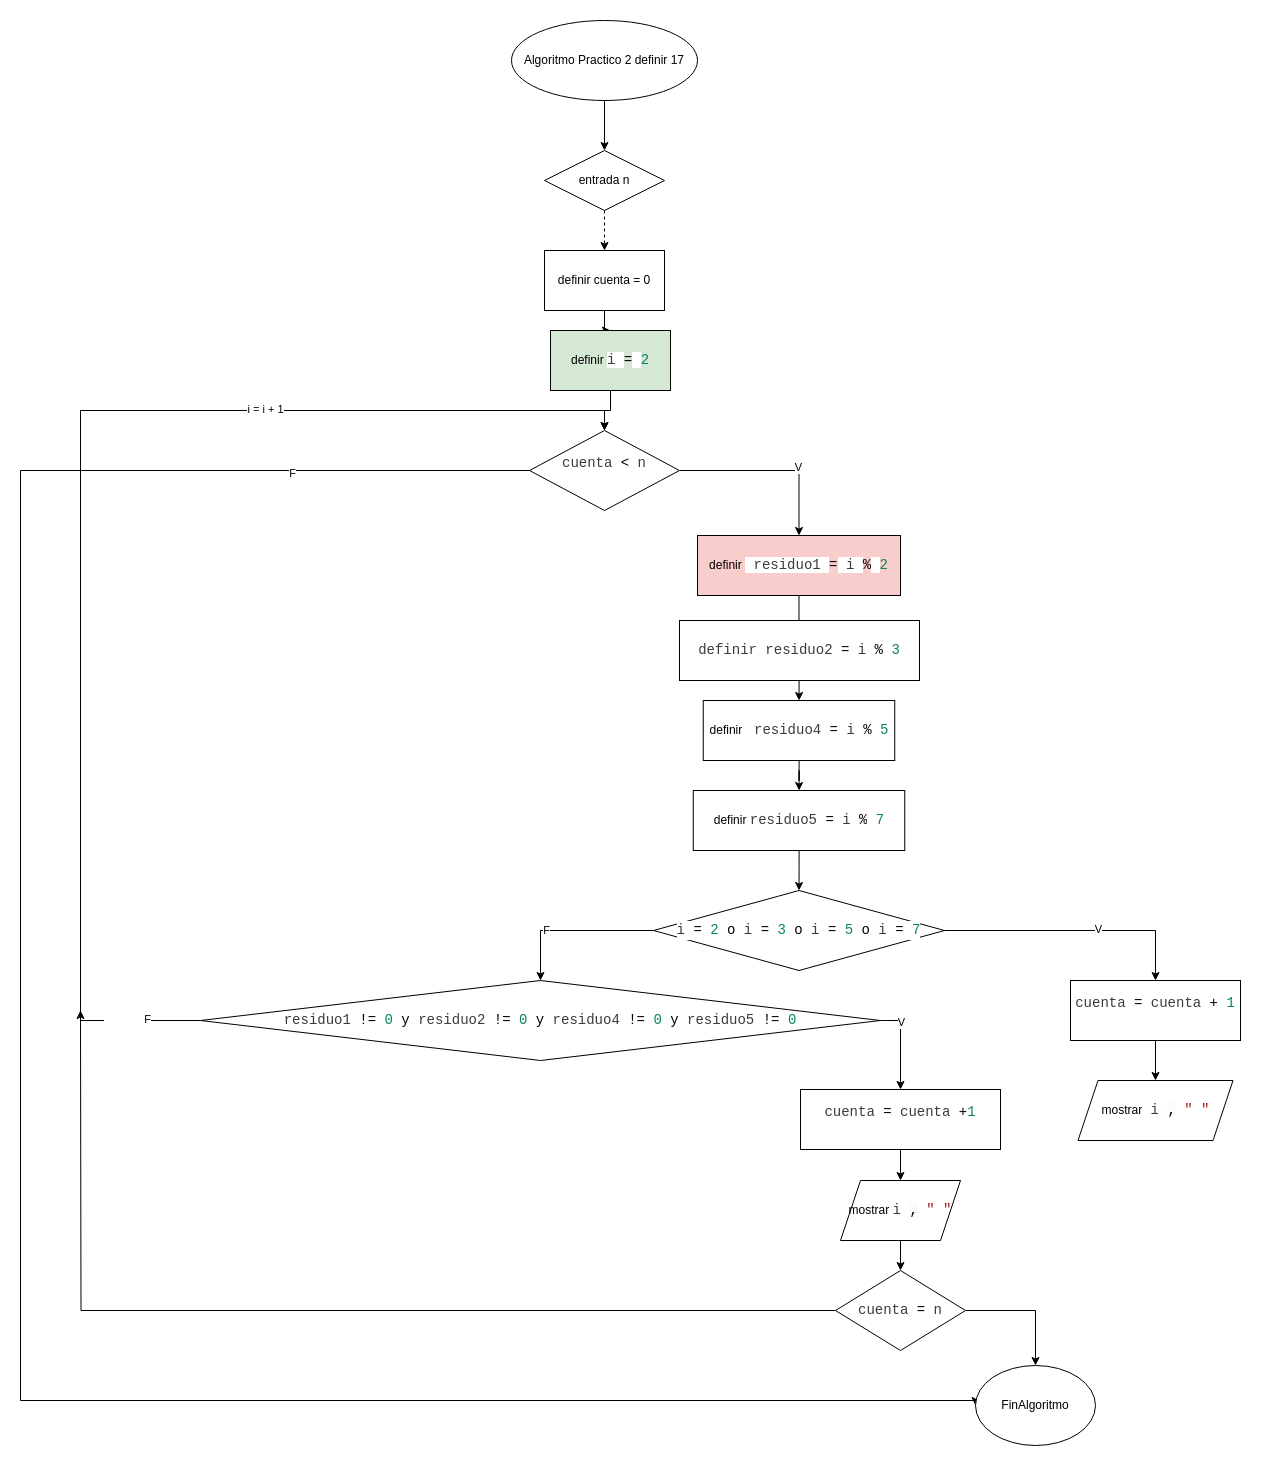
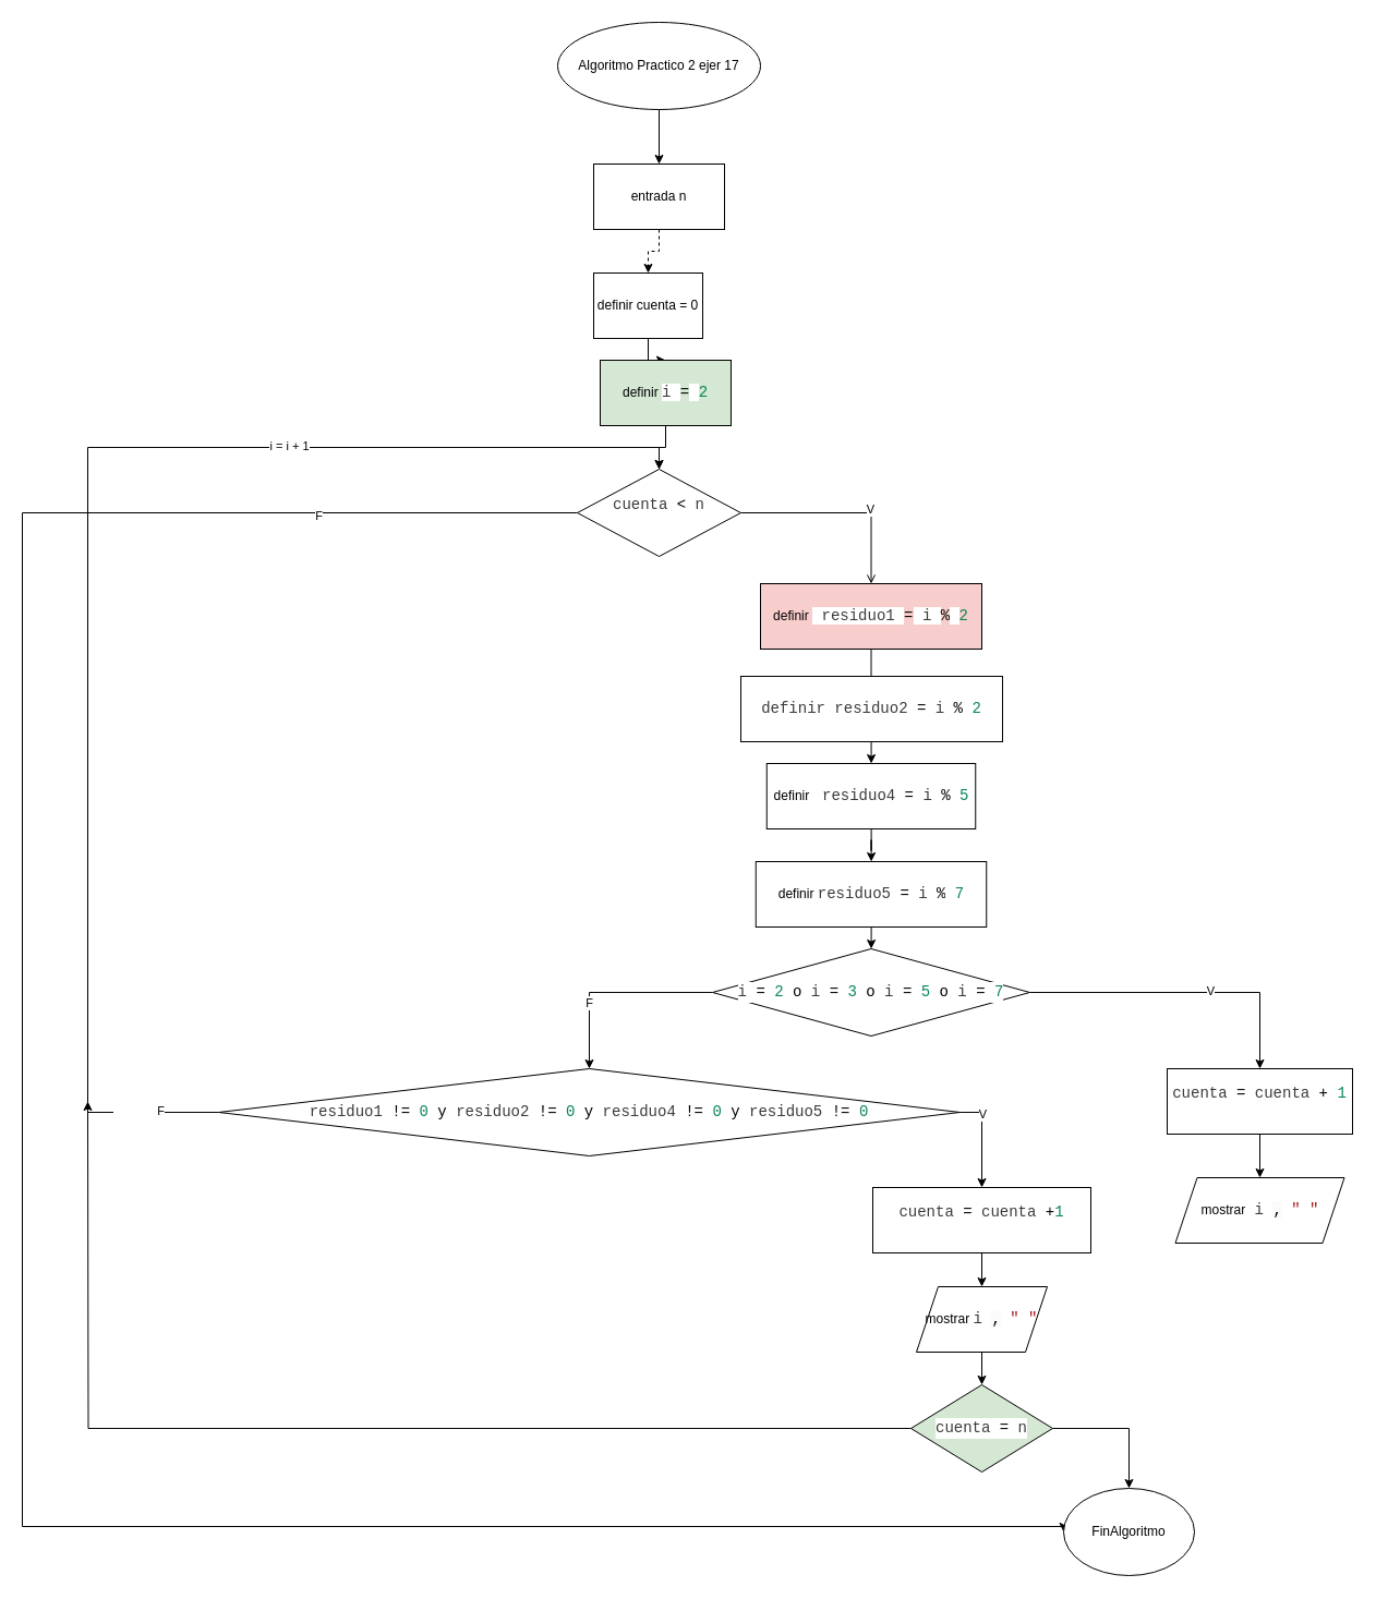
- <mxCell id="3" value="Algoritmo Practico 2 definir 17" style="ellipse;whiteSpace=wrap;html=1;" vertex="1" parent="1"><mxGeometry x="511" y="20" width="186" height="80" as="geometry" /></mxCell>
+ <mxCell id="3" value="Algoritmo Practico 2 ejer 17" style="ellipse;whiteSpace=wrap;html=1;" vertex="1" parent="1"><mxGeometry x="511" y="20" width="186" height="80" as="geometry" /></mxCell>
- <mxCell id="5" value="entrada n" style="rhombus;whiteSpace=wrap;html=1;" vertex="1" parent="1"><mxGeometry x="544" y="150" width="120" height="60" as="geometry" /></mxCell>
+ <mxCell id="5" value="entrada n" style="rounded=0;whiteSpace=wrap;html=1;" vertex="1" parent="1"><mxGeometry x="544" y="150" width="120" height="60" as="geometry" /></mxCell>
- <mxCell id="7" value="definir cuenta = 0" style="rounded=0;whiteSpace=wrap;html=1;" vertex="1" parent="1"><mxGeometry x="544" y="250" width="120" height="60" as="geometry" /></mxCell>
+ <mxCell id="7" value="definir cuenta = 0" style="rounded=0;whiteSpace=wrap;html=1;" vertex="1" parent="1"><mxGeometry x="544" y="250" width="100" height="60" as="geometry" /></mxCell>
- <mxCell id="10" style="edgeStyle=orthogonalEdgeStyle;rounded=0;orthogonalLoop=1;jettySize=auto;html=1;exitX=1;exitY=0.5;exitDx=0;exitDy=0;" edge="1" parent="1" source="14" target="16"><mxGeometry relative="1" as="geometry" /></mxCell>
+ <mxCell id="10" style="edgeStyle=orthogonalEdgeStyle;rounded=0;orthogonalLoop=1;jettySize=auto;html=1;exitX=1;exitY=0.5;exitDx=0;exitDy=0;endArrow=open;" edge="1" parent="1" source="14" target="16"><mxGeometry relative="1" as="geometry" /></mxCell>
- <mxCell id="17" value="&lt;br&gt;&lt;div style=&quot;color: #3b3b3b;background-color: #ffffff;font-family: Consolas, 'Courier New', monospace;font-weight: normal;font-size: 14px;line-height: 19px;white-space: pre;&quot;&gt;&lt;div&gt;&lt;span style=&quot;color: #3b3b3b;&quot;&gt;definir&amp;nbsp;residuo2 &lt;/span&gt;&lt;span style=&quot;color: #000000;&quot;&gt;=&lt;/span&gt;&lt;span style=&quot;color: #3b3b3b;&quot;&gt; i &lt;/span&gt;&lt;span style=&quot;color: #000000;&quot;&gt;%&lt;/span&gt;&lt;span style=&quot;color: #3b3b3b;&quot;&gt; &lt;/span&gt;&lt;span style=&quot;color: #098658;&quot;&gt;3&lt;/span&gt;&lt;/div&gt;&lt;/div&gt;&lt;div&gt;&lt;br/&gt;&lt;/div&gt;" style="rounded=0;whiteSpace=wrap;html=1;" vertex="1" parent="1"><mxGeometry x="679" y="620" width="240" height="60" as="geometry" /></mxCell>
+ <mxCell id="17" value="&lt;br&gt;&lt;div style=&quot;color: #3b3b3b;background-color: #ffffff;font-family: Consolas, 'Courier New', monospace;font-weight: normal;font-size: 14px;line-height: 19px;white-space: pre;&quot;&gt;&lt;div&gt;&lt;span style=&quot;color: #3b3b3b;&quot;&gt;definir&amp;nbsp;residuo2 &lt;/span&gt;&lt;span style=&quot;color: #000000;&quot;&gt;=&lt;/span&gt;&lt;span style=&quot;color: #3b3b3b;&quot;&gt; i &lt;/span&gt;&lt;span style=&quot;color: #000000;&quot;&gt;%&lt;/span&gt;&lt;span style=&quot;color: #3b3b3b;&quot;&gt; &lt;/span&gt;&lt;span style=&quot;color: #098658;&quot;&gt;2&lt;/span&gt;&lt;/div&gt;&lt;/div&gt;&lt;div&gt;&lt;br/&gt;&lt;/div&gt;" style="rounded=0;whiteSpace=wrap;html=1;" vertex="1" parent="1"><mxGeometry x="679" y="620" width="240" height="60" as="geometry" /></mxCell>
- <mxCell id="26" value="&lt;br&gt;&lt;div style=&quot;background-color: rgb(255, 255, 255); font-family: Consolas, &amp;quot;Courier New&amp;quot;, monospace; font-weight: normal; font-size: 14px; line-height: 19px; white-space: pre;&quot;&gt;&lt;div style=&quot;&quot;&gt;&lt;span style=&quot;color: rgb(59, 59, 59);&quot;&gt;i &lt;/span&gt;&lt;span style=&quot;color: rgb(0, 0, 0);&quot;&gt;=&lt;/span&gt;&lt;span style=&quot;color: rgb(59, 59, 59);&quot;&gt; &lt;/span&gt;&lt;span style=&quot;color: rgb(9, 134, 88);&quot;&gt;2&lt;/span&gt;&lt;span style=&quot;color: rgb(59, 59, 59);&quot;&gt; &lt;/span&gt;o&lt;span style=&quot;color: rgb(59, 59, 59);&quot;&gt; i &lt;/span&gt;&lt;span style=&quot;color: rgb(0, 0, 0);&quot;&gt;=&lt;/span&gt;&lt;span style=&quot;color: rgb(59, 59, 59);&quot;&gt; &lt;/span&gt;&lt;span style=&quot;color: rgb(9, 134, 88);&quot;&gt;3&lt;/span&gt;&lt;span style=&quot;color: rgb(59, 59, 59);&quot;&gt; &lt;/span&gt;o&lt;span style=&quot;color: rgb(59, 59, 59);&quot;&gt; i &lt;/span&gt;&lt;span style=&quot;color: rgb(0, 0, 0);&quot;&gt;=&lt;/span&gt;&lt;span style=&quot;color: rgb(59, 59, 59);&quot;&gt; &lt;/span&gt;&lt;span style=&quot;color: rgb(9, 134, 88);&quot;&gt;5&lt;/span&gt;&lt;span style=&quot;color: rgb(59, 59, 59);&quot;&gt; &lt;/span&gt;o&lt;span style=&quot;color: rgb(59, 59, 59);&quot;&gt; i &lt;/span&gt;&lt;span style=&quot;color: rgb(0, 0, 0);&quot;&gt;=&lt;/span&gt;&lt;span style=&quot;color: rgb(59, 59, 59);&quot;&gt; &lt;/span&gt;&lt;span style=&quot;color: rgb(9, 134, 88);&quot;&gt;7&lt;/span&gt;&lt;/div&gt;&lt;/div&gt;&lt;div&gt;&lt;br/&gt;&lt;/div&gt;" style="rhombus;whiteSpace=wrap;html=1;" vertex="1" parent="1"><mxGeometry x="653" y="890" width="291" height="80" as="geometry" /></mxCell>
+ <mxCell id="26" value="&lt;br&gt;&lt;div style=&quot;background-color: rgb(255, 255, 255); font-family: Consolas, &amp;quot;Courier New&amp;quot;, monospace; font-weight: normal; font-size: 14px; line-height: 19px; white-space: pre;&quot;&gt;&lt;div style=&quot;&quot;&gt;&lt;span style=&quot;color: rgb(59, 59, 59);&quot;&gt;i &lt;/span&gt;&lt;span style=&quot;color: rgb(0, 0, 0);&quot;&gt;=&lt;/span&gt;&lt;span style=&quot;color: rgb(59, 59, 59);&quot;&gt; &lt;/span&gt;&lt;span style=&quot;color: rgb(9, 134, 88);&quot;&gt;2&lt;/span&gt;&lt;span style=&quot;color: rgb(59, 59, 59);&quot;&gt; &lt;/span&gt;o&lt;span style=&quot;color: rgb(59, 59, 59);&quot;&gt; i &lt;/span&gt;&lt;span style=&quot;color: rgb(0, 0, 0);&quot;&gt;=&lt;/span&gt;&lt;span style=&quot;color: rgb(59, 59, 59);&quot;&gt; &lt;/span&gt;&lt;span style=&quot;color: rgb(9, 134, 88);&quot;&gt;3&lt;/span&gt;&lt;span style=&quot;color: rgb(59, 59, 59);&quot;&gt; &lt;/span&gt;o&lt;span style=&quot;color: rgb(59, 59, 59);&quot;&gt; i &lt;/span&gt;&lt;span style=&quot;color: rgb(0, 0, 0);&quot;&gt;=&lt;/span&gt;&lt;span style=&quot;color: rgb(59, 59, 59);&quot;&gt; &lt;/span&gt;&lt;span style=&quot;color: rgb(9, 134, 88);&quot;&gt;5&lt;/span&gt;&lt;span style=&quot;color: rgb(59, 59, 59);&quot;&gt; &lt;/span&gt;o&lt;span style=&quot;color: rgb(59, 59, 59);&quot;&gt; i &lt;/span&gt;&lt;span style=&quot;color: rgb(0, 0, 0);&quot;&gt;=&lt;/span&gt;&lt;span style=&quot;color: rgb(59, 59, 59);&quot;&gt; &lt;/span&gt;&lt;span style=&quot;color: rgb(9, 134, 88);&quot;&gt;7&lt;/span&gt;&lt;/div&gt;&lt;/div&gt;&lt;div&gt;&lt;br/&gt;&lt;/div&gt;" style="rhombus;whiteSpace=wrap;html=1;" vertex="1" parent="1"><mxGeometry x="653" y="870" width="291" height="80" as="geometry" /></mxCell>
- <mxCell id="42" value="&lt;br&gt;&lt;div style=&quot;color: #3b3b3b;background-color: #ffffff;font-family: Consolas, 'Courier New', monospace;font-weight: normal;font-size: 14px;line-height: 19px;white-space: pre;&quot;&gt;&lt;div&gt;&lt;span style=&quot;color: #3b3b3b;&quot;&gt;cuenta &lt;/span&gt;&lt;span style=&quot;color: #000000;&quot;&gt;=&lt;/span&gt;&lt;span style=&quot;color: #3b3b3b;&quot;&gt; n&lt;/span&gt;&lt;/div&gt;&lt;/div&gt;&lt;div&gt;&lt;br/&gt;&lt;/div&gt;" style="rhombus;whiteSpace=wrap;html=1;" vertex="1" parent="1"><mxGeometry x="835" y="1270" width="130" height="80" as="geometry" /></mxCell>
+ <mxCell id="42" value="&lt;br&gt;&lt;div style=&quot;color: #3b3b3b;background-color: #ffffff;font-family: Consolas, 'Courier New', monospace;font-weight: normal;font-size: 14px;line-height: 19px;white-space: pre;&quot;&gt;&lt;div&gt;&lt;span style=&quot;color: #3b3b3b;&quot;&gt;cuenta &lt;/span&gt;&lt;span style=&quot;color: #000000;&quot;&gt;=&lt;/span&gt;&lt;span style=&quot;color: #3b3b3b;&quot;&gt; n&lt;/span&gt;&lt;/div&gt;&lt;/div&gt;&lt;div&gt;&lt;br/&gt;&lt;/div&gt;" style="rhombus;whiteSpace=wrap;html=1;fillColor=#d5e8d4;" vertex="1" parent="1"><mxGeometry x="835" y="1270" width="130" height="80" as="geometry" /></mxCell>
